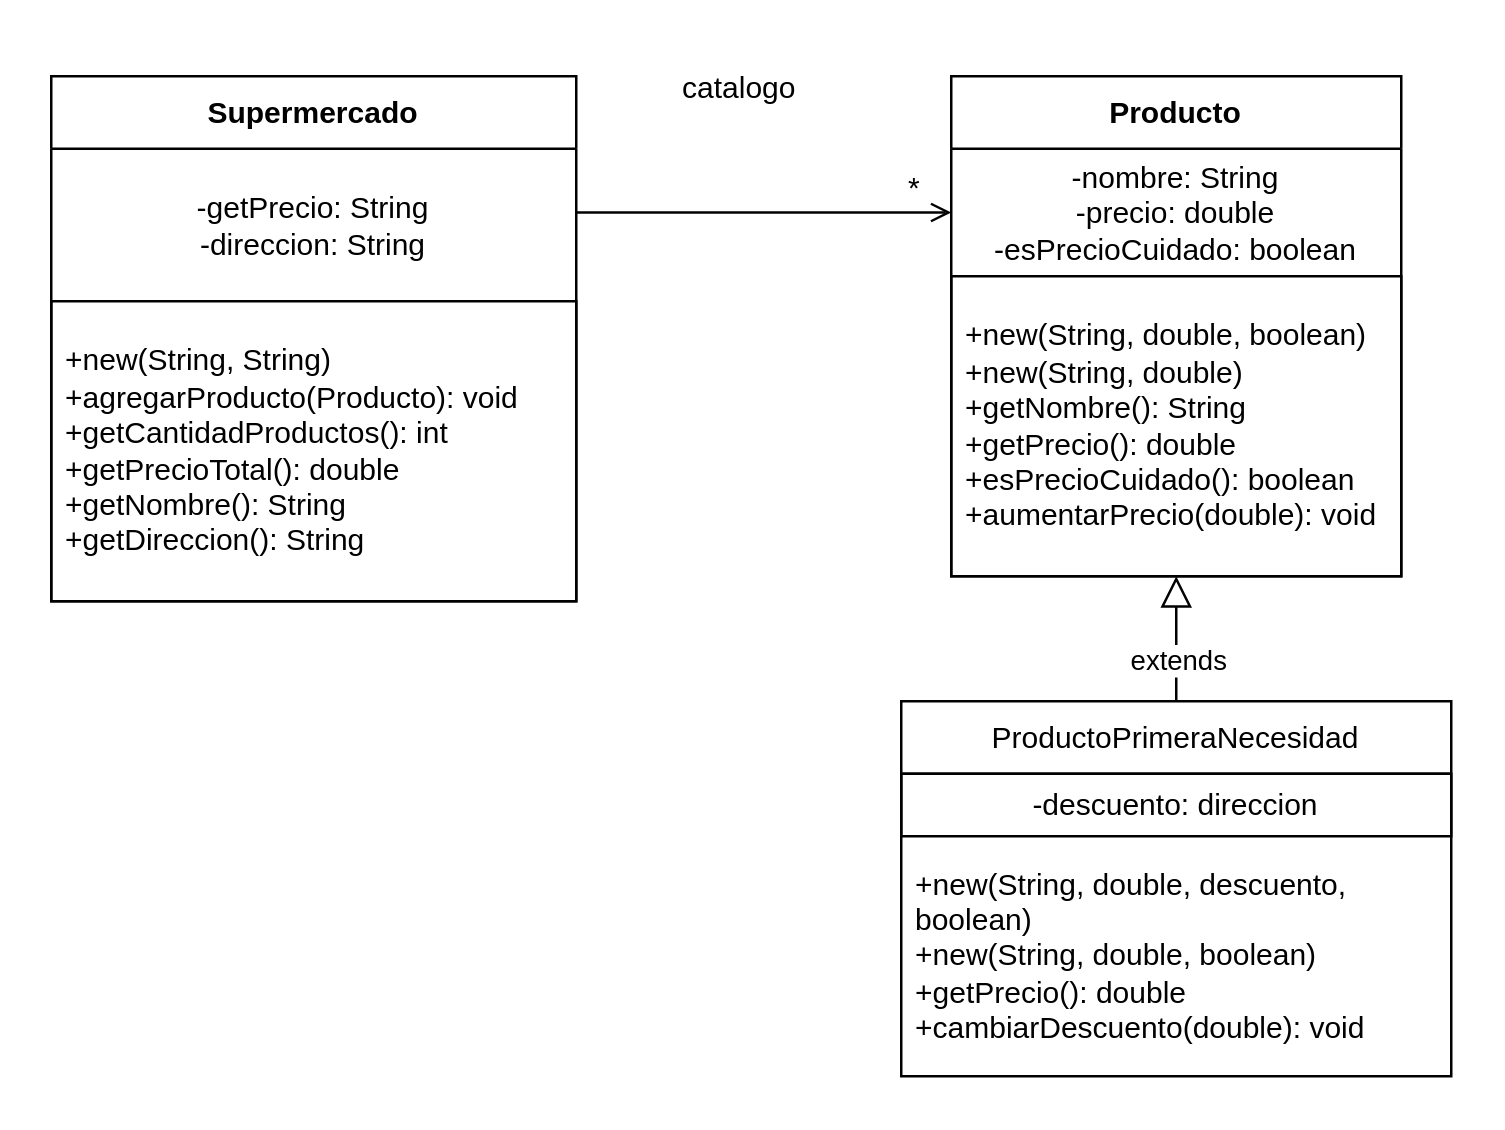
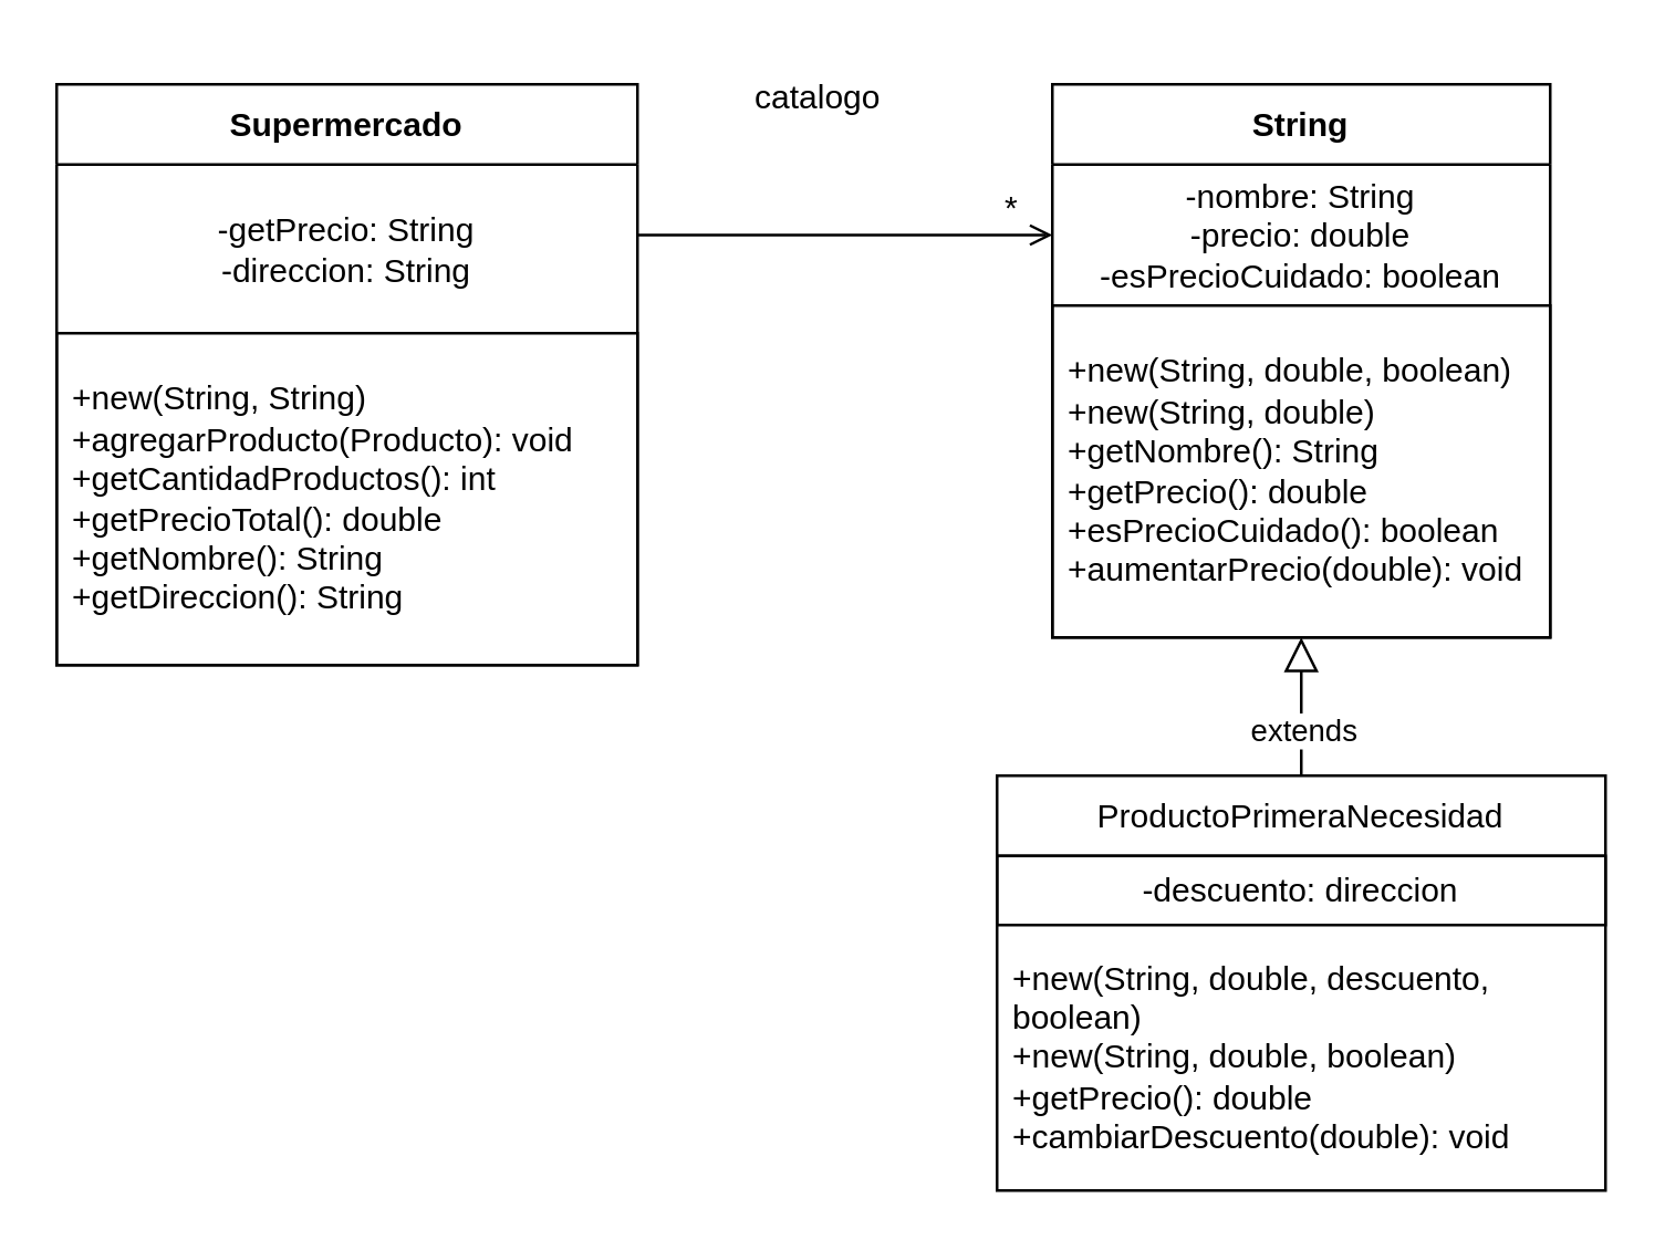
- <mxCell id="5" value="Producto" style="swimlane;fontStyle=1;align=center;verticalAlign=middle;childLayout=stackLayout;horizontal=1;startSize=29;horizontalStack=0;resizeParent=1;resizeParentMax=0;resizeLast=0;collapsible=0;marginBottom=0;html=1;whiteSpace=wrap;" vertex="1" parent="1"><mxGeometry x="380" y="30" width="180" height="200" as="geometry" /></mxCell>
+ <mxCell id="5" value="String" style="swimlane;fontStyle=1;align=center;verticalAlign=middle;childLayout=stackLayout;horizontal=1;startSize=29;horizontalStack=0;resizeParent=1;resizeParentMax=0;resizeLast=0;collapsible=0;marginBottom=0;html=1;whiteSpace=wrap;" vertex="1" parent="1"><mxGeometry x="380" y="30" width="180" height="200" as="geometry" /></mxCell>
